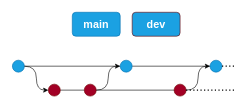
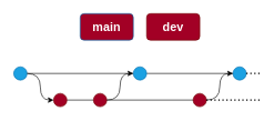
- <mxCell id="2" value="&lt;b&gt;&lt;font style=&quot;font-size: 18px;&quot;&gt;main&lt;/font&gt;&lt;/b&gt;" style="rounded=1;whiteSpace=wrap;html=1;fillColor=#1ba1e2;strokeColor=#006EAF;fontColor=#ffffff;" parent="1" vertex="1"><mxGeometry x="120" y="20" width="80" height="40" as="geometry" /></mxCell>
+ <mxCell id="2" value="&lt;b&gt;&lt;font style=&quot;font-size: 18px;&quot;&gt;main&lt;/font&gt;&lt;/b&gt;" style="rounded=1;whiteSpace=wrap;html=1;fillColor=#a20025;strokeColor=#006EAF;fontColor=#ffffff;" parent="1" vertex="1"><mxGeometry x="120" y="20" width="80" height="40" as="geometry" /></mxCell>
- <mxCell id="3" value="&lt;b&gt;&lt;font style=&quot;font-size: 18px;&quot;&gt;dev&lt;/font&gt;&lt;/b&gt;" style="rounded=1;whiteSpace=wrap;html=1;fillColor=#1ba1e2;strokeColor=#6F0000;fontColor=#ffffff;" parent="1" vertex="1"><mxGeometry x="220" y="20" width="80" height="40" as="geometry" /></mxCell>
+ <mxCell id="3" value="&lt;b&gt;&lt;font style=&quot;font-size: 18px;&quot;&gt;dev&lt;/font&gt;&lt;/b&gt;" style="rounded=1;whiteSpace=wrap;html=1;fillColor=#a20025;strokeColor=#6F0000;fontColor=#ffffff;" parent="1" vertex="1"><mxGeometry x="220" y="20" width="80" height="40" as="geometry" /></mxCell>
